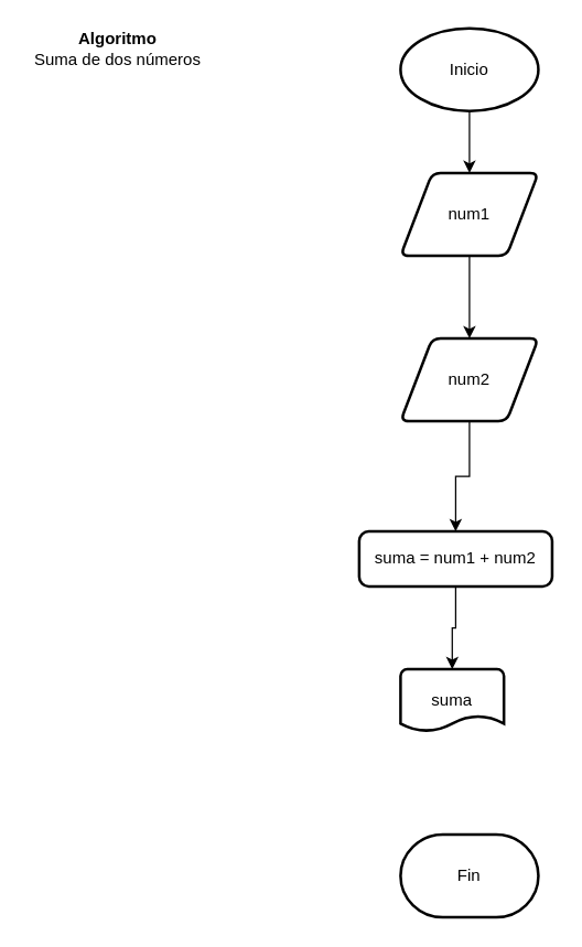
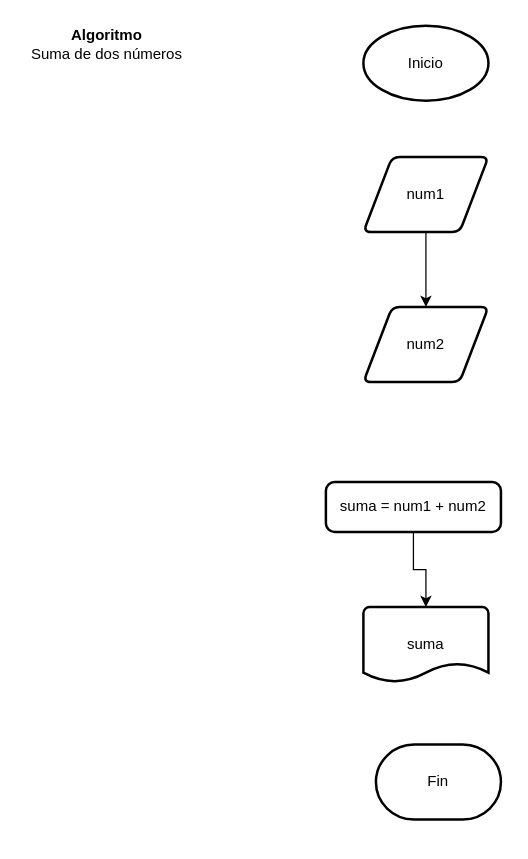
- <mxCell id="2" style="edgeStyle=orthogonalEdgeStyle;rounded=0;orthogonalLoop=1;jettySize=auto;html=1;" parent="1" source="5" target="6" edge="1"><mxGeometry relative="1" as="geometry"><mxPoint x="340" y="115" as="targetPoint" /></mxGeometry></mxCell>
- <mxCell id="7" style="edgeStyle=orthogonalEdgeStyle;rounded=0;orthogonalLoop=1;jettySize=auto;html=1;" edge="1" parent="1" source="8" target="11"><mxGeometry relative="1" as="geometry"><mxPoint x="340" y="355" as="targetPoint" /></mxGeometry></mxCell>
- <mxCell id="12" value="suma" style="strokeWidth=2;html=1;shape=mxgraph.flowchart.document2;whiteSpace=wrap;size=0.25;" vertex="1" parent="1"><mxGeometry x="290" y="485" width="75" height="45" as="geometry" /></mxCell>
+ <mxCell id="12" value="suma" style="strokeWidth=2;html=1;shape=mxgraph.flowchart.document2;whiteSpace=wrap;size=0.25;" vertex="1" parent="1"><mxGeometry x="290" y="485" width="100" height="60" as="geometry" /></mxCell>
- <mxCell id="9" value="Fin" style="strokeWidth=2;html=1;shape=mxgraph.flowchart.terminator;whiteSpace=wrap;" vertex="1" parent="1"><mxGeometry x="290" y="605" width="100" height="60" as="geometry" /></mxCell>
+ <mxCell id="9" value="Fin" style="strokeWidth=2;html=1;shape=mxgraph.flowchart.terminator;whiteSpace=wrap;" vertex="1" parent="1"><mxGeometry x="300" y="595" width="100" height="60" as="geometry" /></mxCell>
